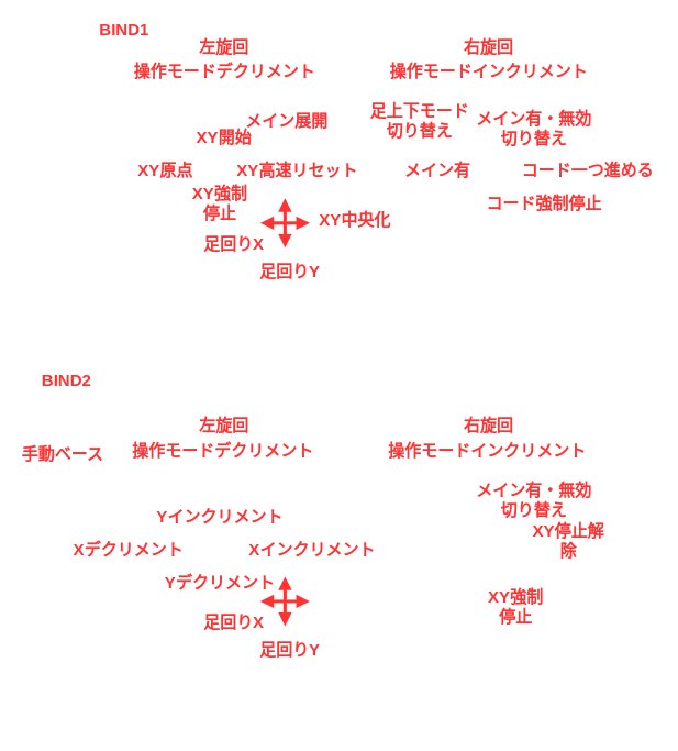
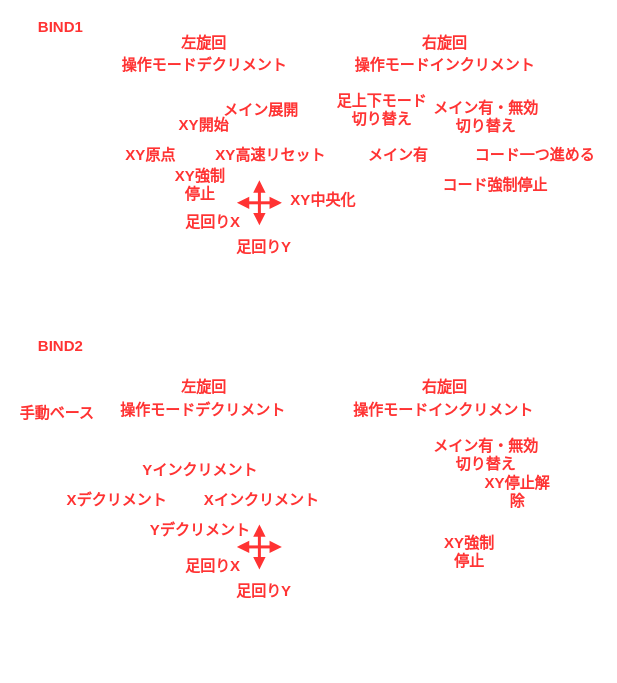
- <mxCell id="12" value="&lt;font color=&quot;#ff3333&quot;&gt;&lt;span style=&quot;font-size: 20px&quot;&gt;&lt;b&gt;BIND1&lt;/b&gt;&lt;/span&gt;&lt;/font&gt;" style="text;html=1;strokeColor=none;fillColor=none;align=center;verticalAlign=middle;whiteSpace=wrap;rounded=0;" vertex="1" parent="1"><mxGeometry x="105" y="20" width="90" height="30" as="geometry" /></mxCell>
+ <mxCell id="12" value="&lt;font color=&quot;#ff3333&quot;&gt;&lt;span style=&quot;font-size: 20px&quot;&gt;&lt;b&gt;BIND1&lt;/b&gt;&lt;/span&gt;&lt;/font&gt;" style="text;html=1;strokeColor=none;fillColor=none;align=center;verticalAlign=middle;whiteSpace=wrap;rounded=0;" vertex="1" parent="1"><mxGeometry x="35" y="20" width="90" height="30" as="geometry" /></mxCell>
- <mxCell id="34" value="&lt;font color=&quot;#ff3333&quot;&gt;&lt;span style=&quot;font-size: 20px&quot;&gt;&lt;b&gt;Xインクリメント&lt;/b&gt;&lt;/span&gt;&lt;/font&gt;" style="text;html=1;strokeColor=none;fillColor=none;align=center;verticalAlign=middle;whiteSpace=wrap;rounded=0;" vertex="1" parent="1"><mxGeometry x="294.5" y="650" width="166" height="30" as="geometry" /></mxCell>
+ <mxCell id="34" value="&lt;font color=&quot;#ff3333&quot;&gt;&lt;span style=&quot;font-size: 20px&quot;&gt;&lt;b&gt;Xインクリメント&lt;/b&gt;&lt;/span&gt;&lt;/font&gt;" style="text;html=1;strokeColor=none;fillColor=none;align=center;verticalAlign=middle;whiteSpace=wrap;rounded=0;" vertex="1" parent="1"><mxGeometry x="264.5" y="650" width="166" height="30" as="geometry" /></mxCell>
